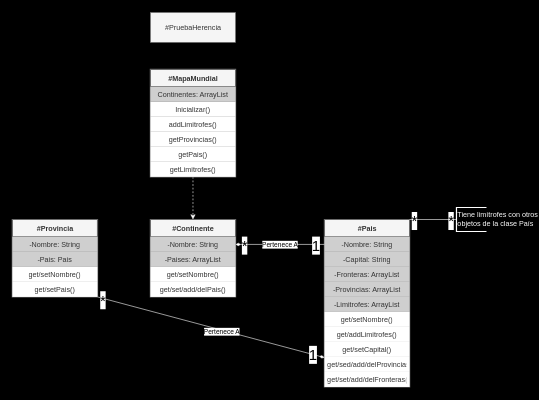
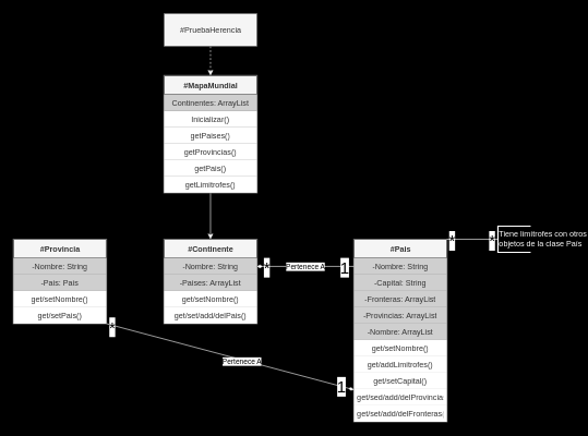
+ <mxCell id="2" style="edgeStyle=none;html=1;entryX=0.5;entryY=0;entryDx=0;entryDy=0;dashed=1;strokeColor=#FFFFFF;" parent="1" source="3" target="5" edge="1"><mxGeometry relative="1" as="geometry" /></mxCell>
- <mxCell id="8" value="addLimitrofes()" style="text;html=1;align=center;verticalAlign=middle;spacingLeft=4;spacingRight=4;overflow=hidden;rotatable=0;points=[[0,0.5],[1,0.5]];portConstraint=eastwest;fontFamily=Helvetica;fontSize=12;fillColor=#FFFFFF;fontColor=#333333;strokeColor=none;strokeWidth=0;fillStyle=auto;" parent="5" vertex="1"><mxGeometry y="79" width="142" height="25" as="geometry" /></mxCell>
+ <mxCell id="8" value="getPaises()" style="text;html=1;align=center;verticalAlign=middle;spacingLeft=4;spacingRight=4;overflow=hidden;rotatable=0;points=[[0,0.5],[1,0.5]];portConstraint=eastwest;fontFamily=Helvetica;fontSize=12;fillColor=#FFFFFF;fontColor=#333333;strokeColor=none;strokeWidth=0;fillStyle=auto;" parent="5" vertex="1"><mxGeometry y="79" width="142" height="25" as="geometry" /></mxCell>
- <mxCell id="4" style="edgeStyle=none;html=1;exitX=0.5;exitY=1;exitDx=0;exitDy=0;strokeColor=#FFFFFF;dashed=1;" parent="1" source="5" target="32" edge="1"><mxGeometry relative="1" as="geometry" /></mxCell>
+ <mxCell id="4" style="edgeStyle=none;html=1;exitX=0.5;exitY=1;exitDx=0;exitDy=0;strokeColor=#FFFFFF;" parent="1" source="5" target="32" edge="1"><mxGeometry relative="1" as="geometry" /></mxCell>
- <mxCell id="17" value="-Limitrofes: ArrayList" style="text;html=1;align=center;verticalAlign=middle;spacingLeft=4;spacingRight=4;overflow=hidden;rotatable=0;points=[[0,0.5],[1,0.5]];portConstraint=eastwest;fontFamily=Helvetica;fontSize=12;strokeWidth=0;fillStyle=auto;fillColor=#CFCFCF;strokeColor=none;fontColor=#333333;" parent="12" vertex="1"><mxGeometry y="129" width="142" height="25" as="geometry" /></mxCell>
+ <mxCell id="17" value="-Nombre: ArrayList" style="text;html=1;align=center;verticalAlign=middle;spacingLeft=4;spacingRight=4;overflow=hidden;rotatable=0;points=[[0,0.5],[1,0.5]];portConstraint=eastwest;fontFamily=Helvetica;fontSize=12;strokeWidth=0;fillStyle=auto;fillColor=#CFCFCF;strokeColor=none;fontColor=#333333;" parent="12" vertex="1"><mxGeometry y="129" width="142" height="25" as="geometry" /></mxCell>
